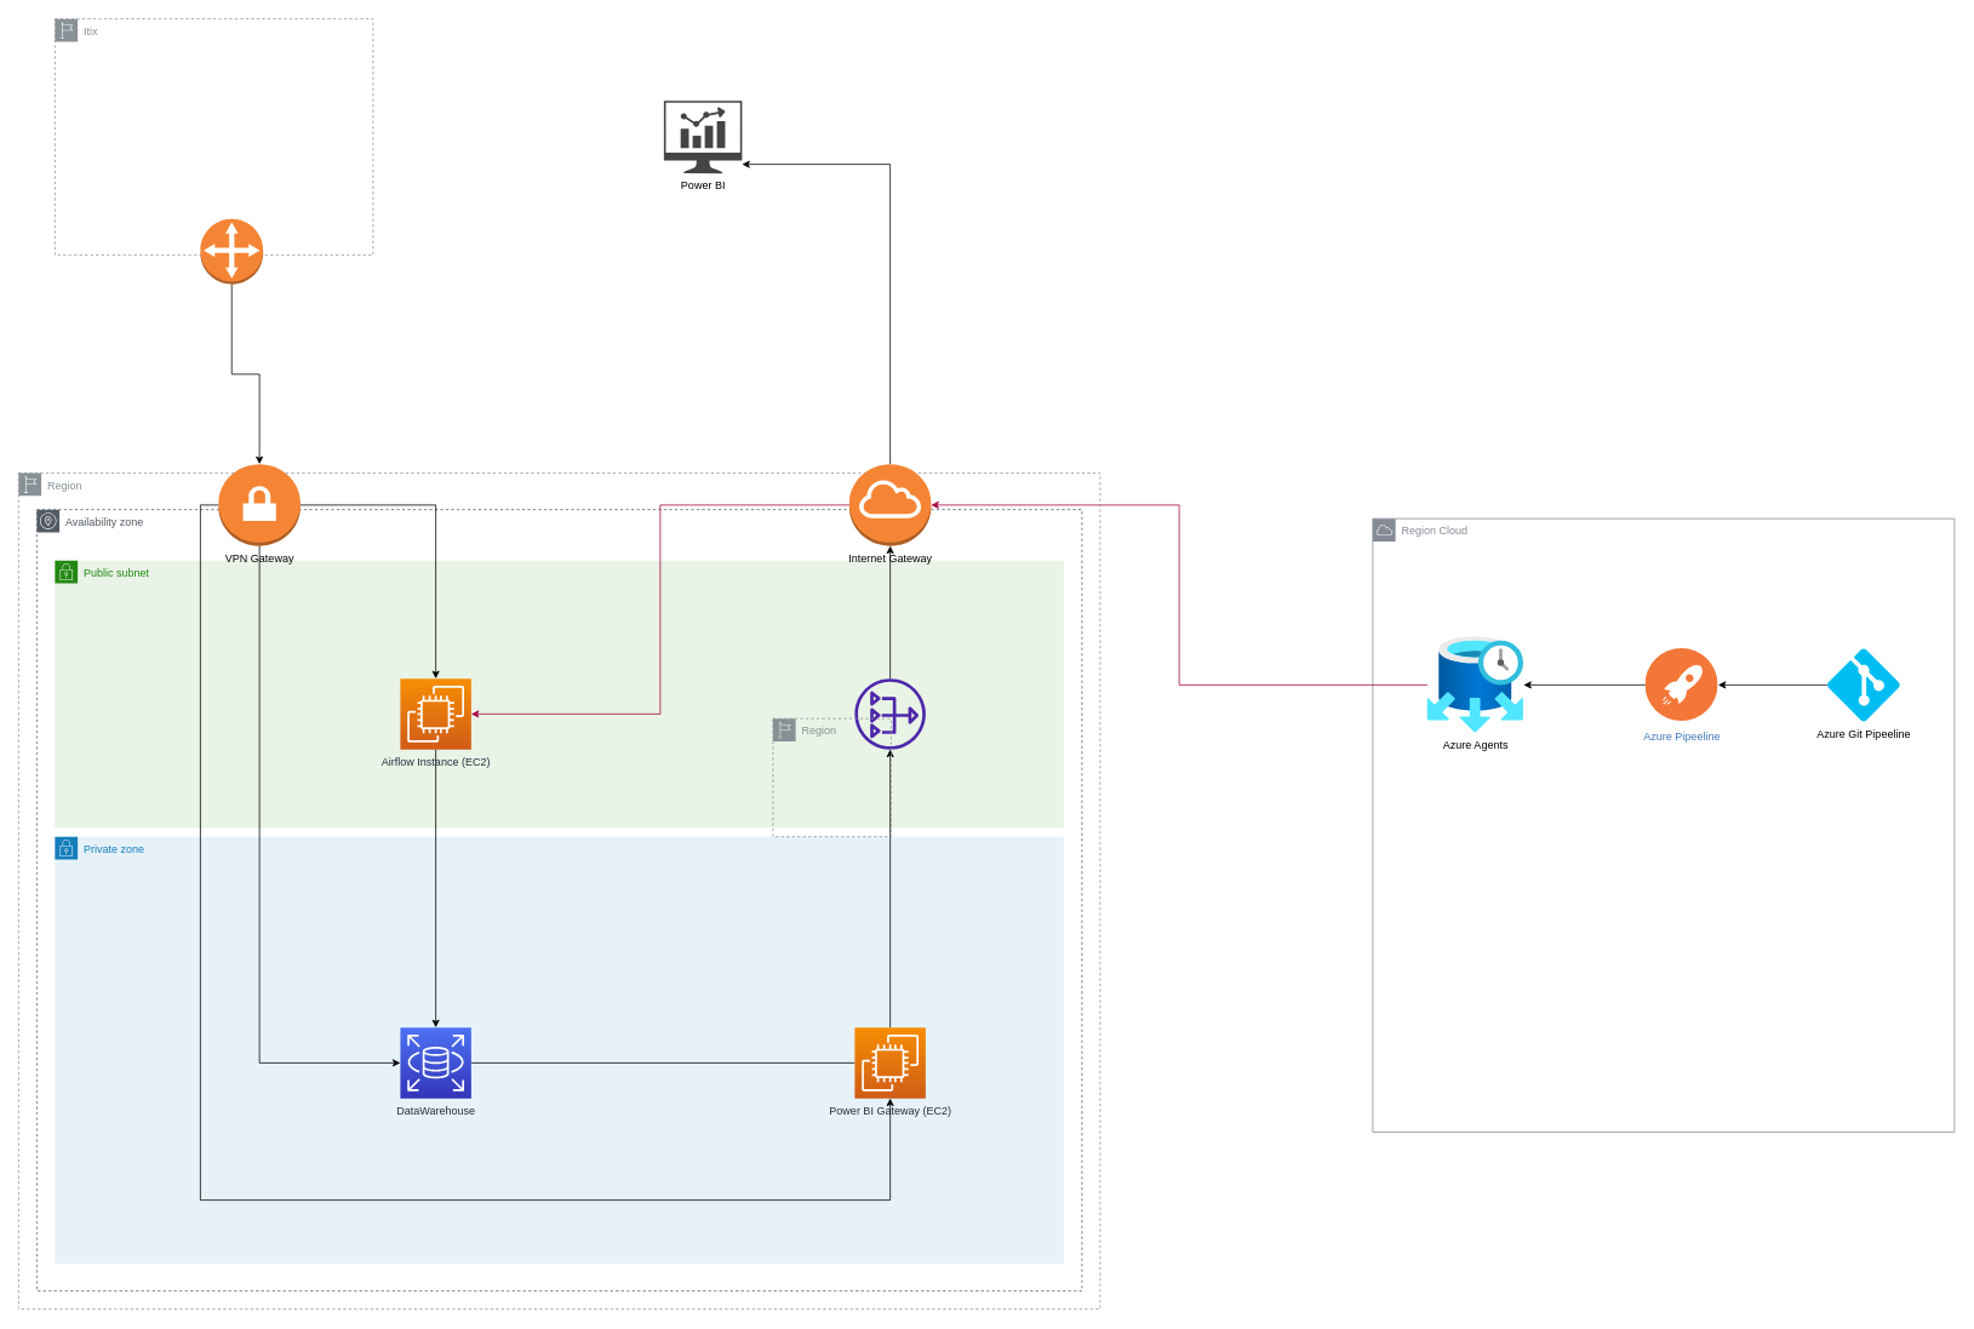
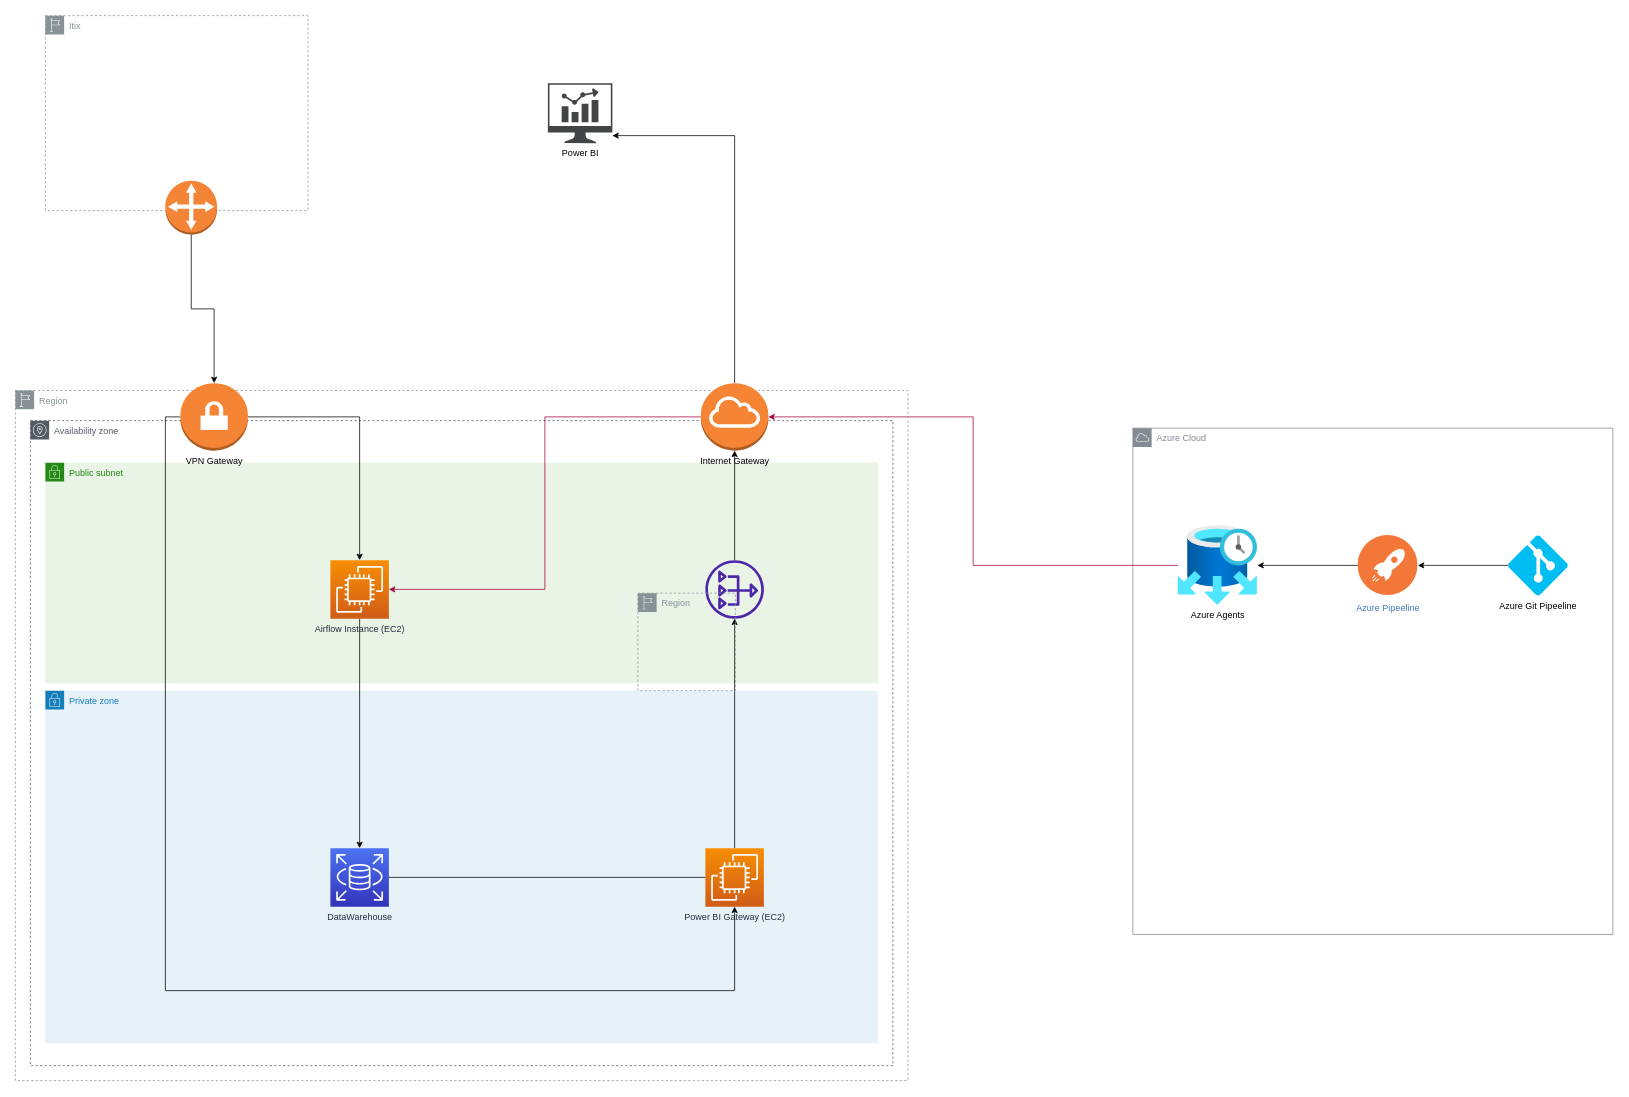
- <mxCell id="3" value="Region Cloud" style="sketch=0;outlineConnect=0;gradientColor=none;html=1;whiteSpace=wrap;fontSize=12;fontStyle=0;shape=mxgraph.aws4.group;grIcon=mxgraph.aws4.group_aws_cloud;strokeColor=#858B94;fillColor=none;verticalAlign=top;align=left;spacingLeft=30;fontColor=#858B94;dashed=0;" parent="1" vertex="1"><mxGeometry x="1510" y="570" width="640" height="675.2" as="geometry" /></mxCell>
+ <mxCell id="3" value="Azure Cloud" style="sketch=0;outlineConnect=0;gradientColor=none;html=1;whiteSpace=wrap;fontSize=12;fontStyle=0;shape=mxgraph.aws4.group;grIcon=mxgraph.aws4.group_aws_cloud;strokeColor=#858B94;fillColor=none;verticalAlign=top;align=left;spacingLeft=30;fontColor=#858B94;dashed=0;" parent="1" vertex="1"><mxGeometry x="1510" y="570" width="640" height="675.2" as="geometry" /></mxCell>
- <mxCell id="23" style="edgeStyle=orthogonalEdgeStyle;rounded=0;orthogonalLoop=1;jettySize=auto;html=1;entryX=0;entryY=0.5;entryDx=0;entryDy=0;entryPerimeter=0;" edge="1" parent="1" source="25" target="19"><mxGeometry relative="1" as="geometry"><Array as="points"><mxPoint x="285" y="1169" /></Array></mxGeometry></mxCell>
